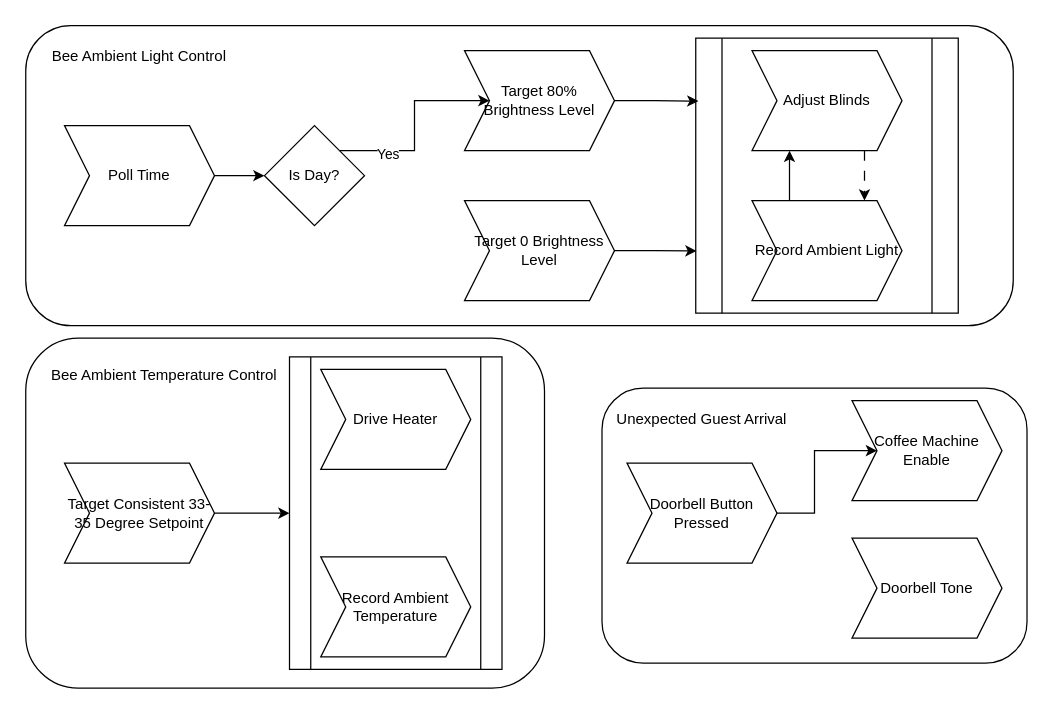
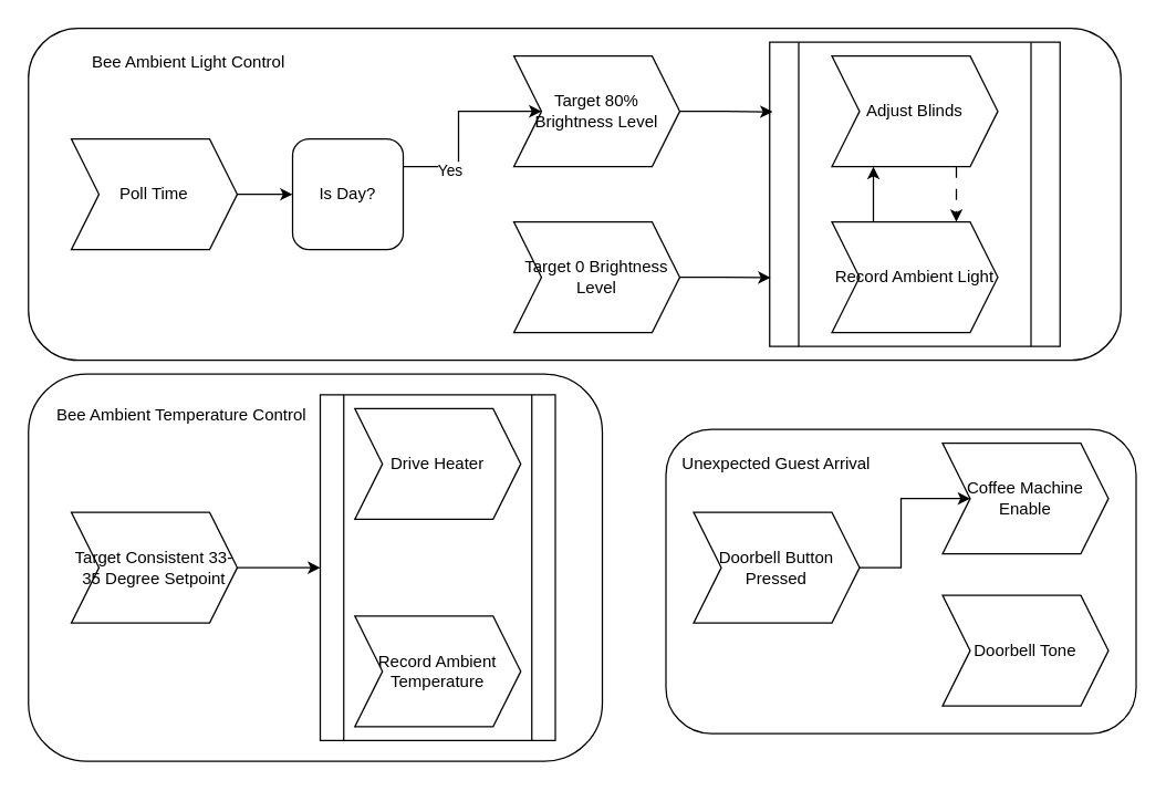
- <mxCell id="18" value="Bee Ambient Light Control" style="text;html=1;align=center;verticalAlign=middle;whiteSpace=wrap;rounded=0;" vertex="1" parent="1"><mxGeometry x="26" y="30" width="170" height="30" as="geometry" /></mxCell>
+ <mxCell id="18" value="Bee Ambient Light Control" style="text;html=1;align=center;verticalAlign=middle;whiteSpace=wrap;rounded=0;" vertex="1" parent="1"><mxGeometry x="51" y="30" width="170" height="30" as="geometry" /></mxCell>
- <mxCell id="10" value="Is Day?" style="rhombus;whiteSpace=wrap;html=1;" vertex="1" parent="1"><mxGeometry x="211" y="100" width="80" height="80" as="geometry" /></mxCell>
+ <mxCell id="10" value="Is Day?" style="whiteSpace=wrap;html=1;rounded=1;" vertex="1" parent="1"><mxGeometry x="211" y="100" width="80" height="80" as="geometry" /></mxCell>
